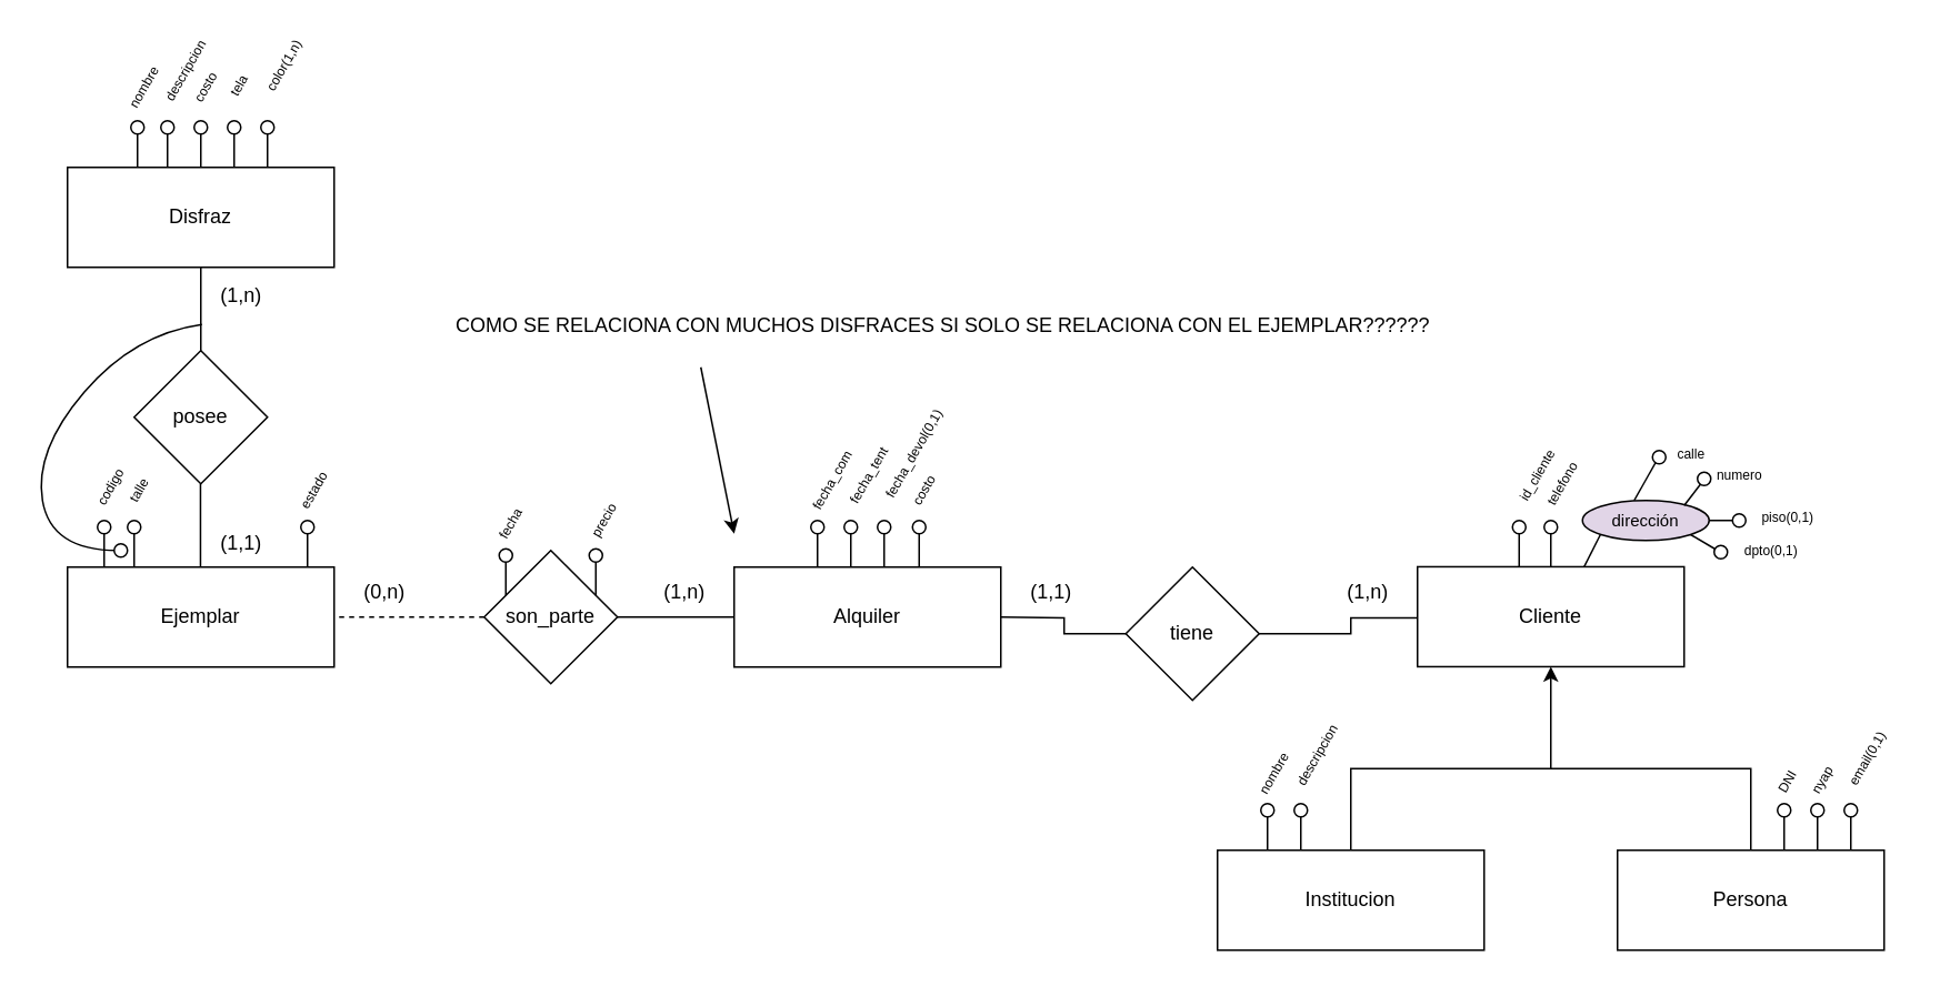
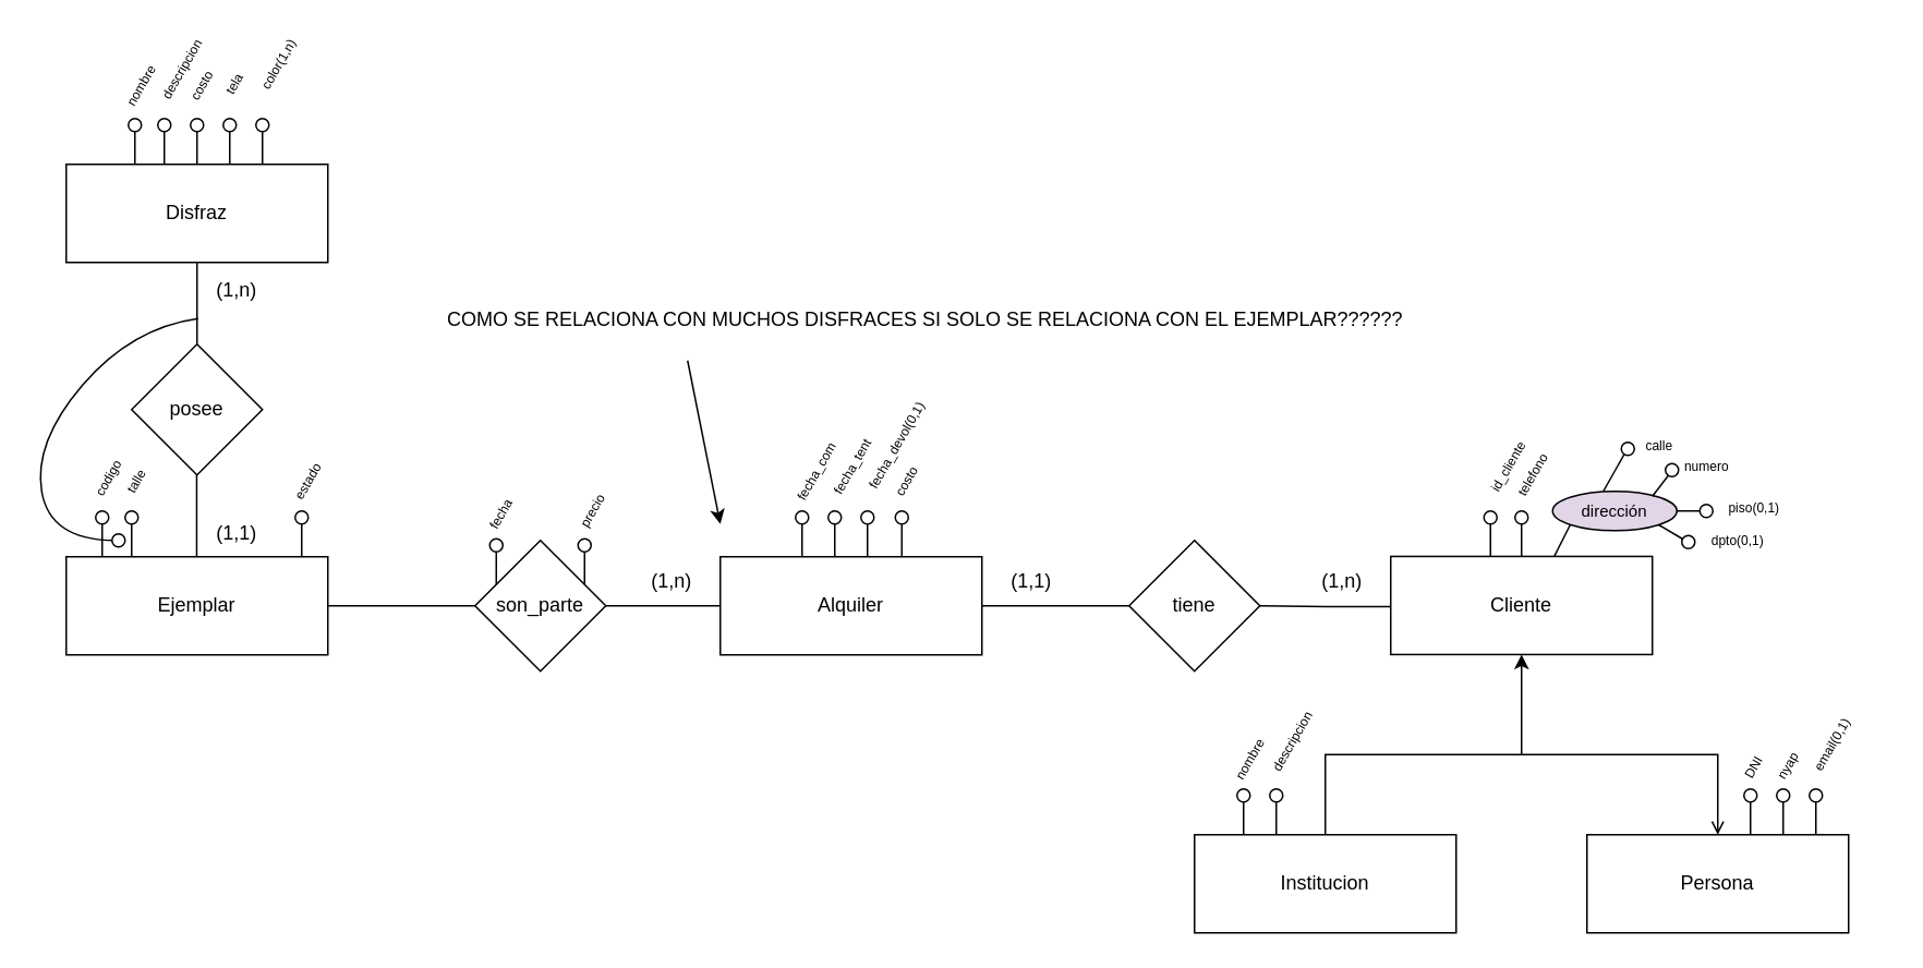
- <mxCell id="98" value="(0,n)" style="text;html=1;align=center;verticalAlign=middle;resizable=0;points=[];autosize=1;strokeColor=none;fillColor=none;" parent="1" vertex="1"><mxGeometry x="200" y="336" width="60" height="30" as="geometry" /></mxCell>
- <mxCell id="96" style="edgeStyle=orthogonalEdgeStyle;rounded=0;orthogonalLoop=1;jettySize=auto;html=1;entryX=1;entryY=0.5;entryDx=0;entryDy=0;endArrow=none;startFill=0;dashed=1;" parent="1" source="97" target="55" edge="1"><mxGeometry relative="1" as="geometry" /></mxCell>
+ <mxCell id="96" style="edgeStyle=orthogonalEdgeStyle;rounded=0;orthogonalLoop=1;jettySize=auto;html=1;entryX=1;entryY=0.5;entryDx=0;entryDy=0;endArrow=none;startFill=0;" parent="1" source="97" target="55" edge="1"><mxGeometry relative="1" as="geometry" /></mxCell>
- <mxCell id="102" value="tiene" style="rhombus;whiteSpace=wrap;html=1;" parent="1" vertex="1"><mxGeometry x="675" y="336" width="80" height="80" as="geometry" /></mxCell>
+ <mxCell id="102" value="tiene" style="rhombus;whiteSpace=wrap;html=1;" parent="1" vertex="1"><mxGeometry x="690" y="326" width="80" height="80" as="geometry" /></mxCell>
- <mxCell id="73" value="" style="endArrow=none;startArrow=none;html=1;rounded=0;exitX=0.5;exitY=0;exitDx=0;exitDy=0;entryX=0.5;entryY=0;entryDx=0;entryDy=0;startFill=0;" parent="1" source="71" target="72" edge="1"><mxGeometry width="50" height="50" relative="1" as="geometry"><mxPoint x="900" y="497" as="sourcePoint" /><mxPoint x="950" y="447" as="targetPoint" /><Array as="points"><mxPoint x="810" y="457" /><mxPoint x="930" y="457" /><mxPoint x="1050" y="457" /></Array></mxGeometry></mxCell>
+ <mxCell id="73" value="" style="endArrow=open;startArrow=none;html=1;rounded=0;exitX=0.5;exitY=0;exitDx=0;exitDy=0;entryX=0.5;entryY=0;entryDx=0;entryDy=0;startFill=0;" parent="1" source="71" target="72" edge="1"><mxGeometry width="50" height="50" relative="1" as="geometry"><mxPoint x="900" y="497" as="sourcePoint" /><mxPoint x="950" y="447" as="targetPoint" /><Array as="points"><mxPoint x="810" y="457" /><mxPoint x="930" y="457" /><mxPoint x="1050" y="457" /></Array></mxGeometry></mxCell>
